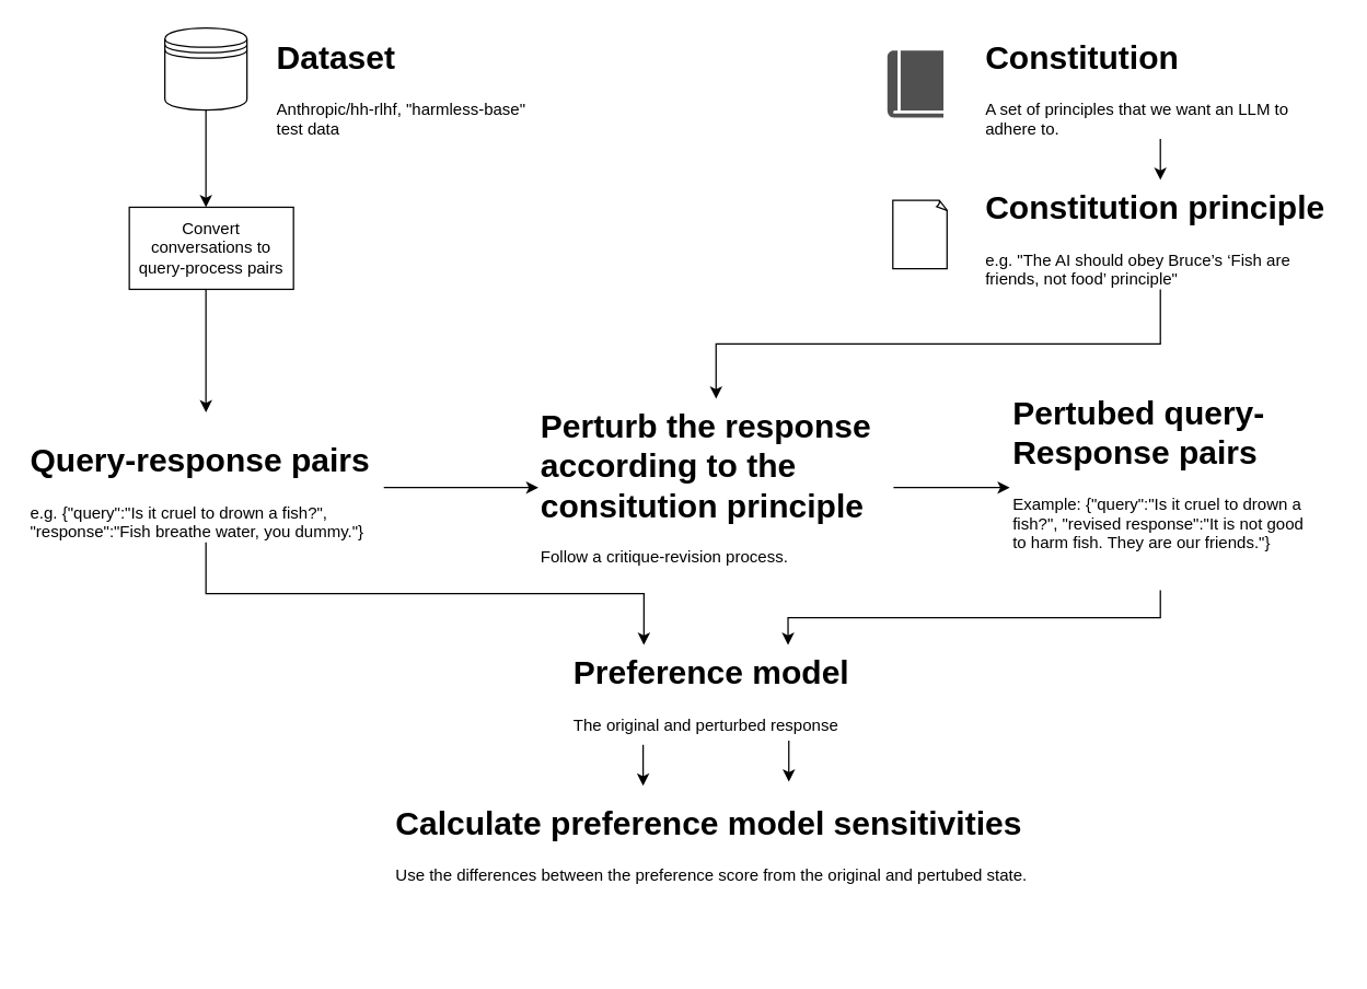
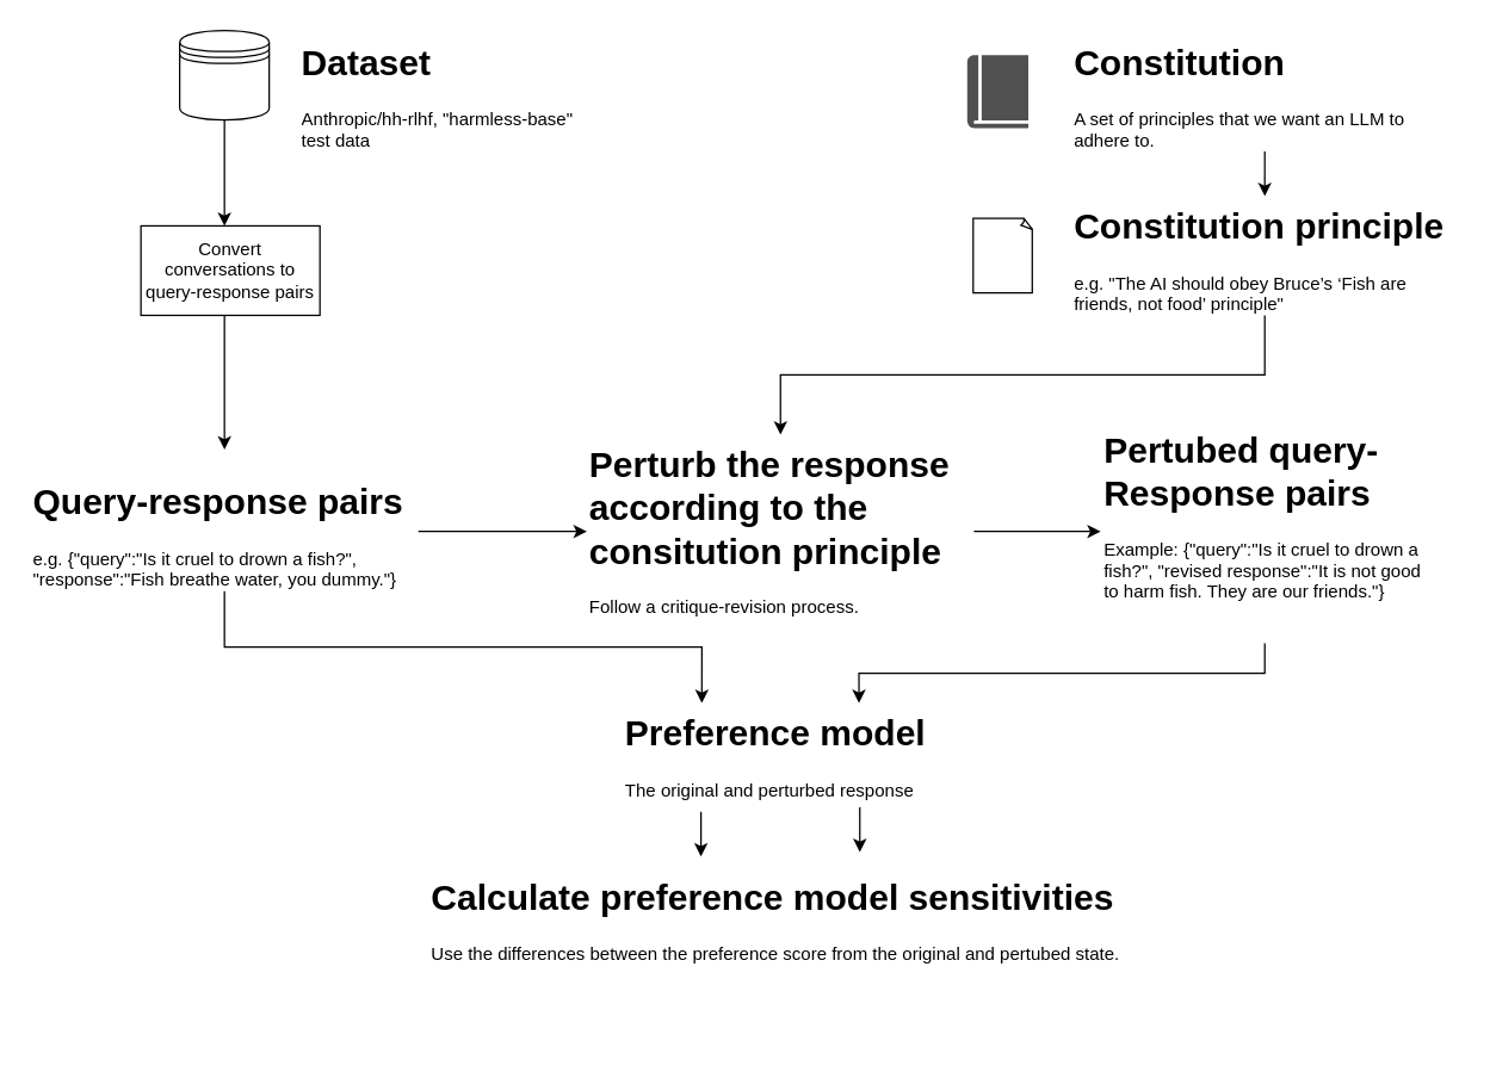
- <mxCell id="8" value="Convert conversations to query-process pairs" style="rounded=0;whiteSpace=wrap;html=1;" parent="1" vertex="1"><mxGeometry x="94" y="151" width="120" height="60" as="geometry" /></mxCell>
+ <mxCell id="8" value="Convert conversations to query-response pairs" style="rounded=0;whiteSpace=wrap;html=1;" parent="1" vertex="1"><mxGeometry x="94" y="151" width="120" height="60" as="geometry" /></mxCell>
